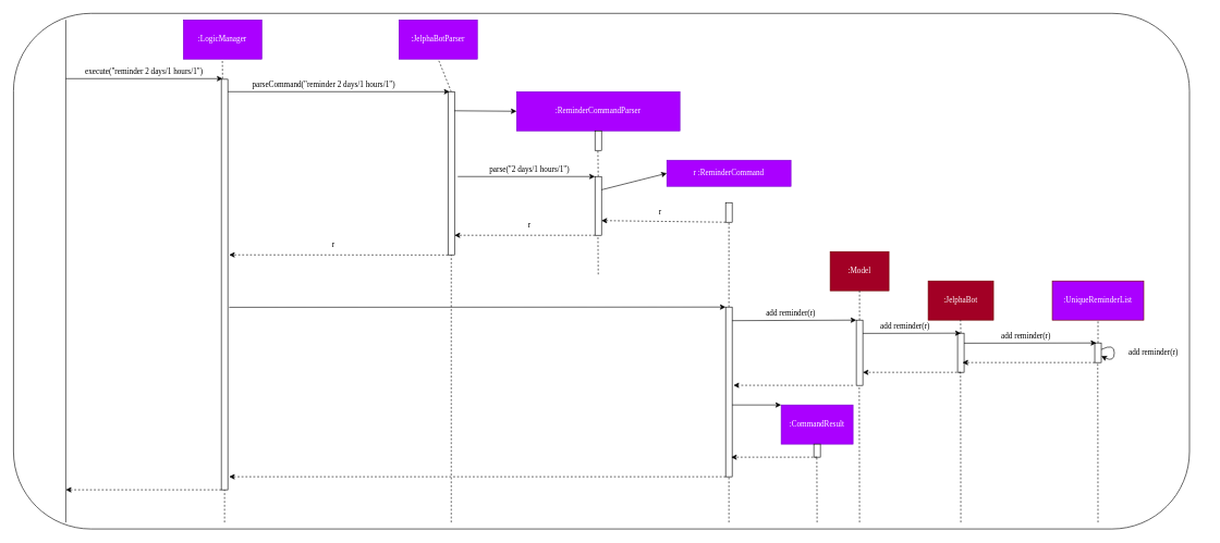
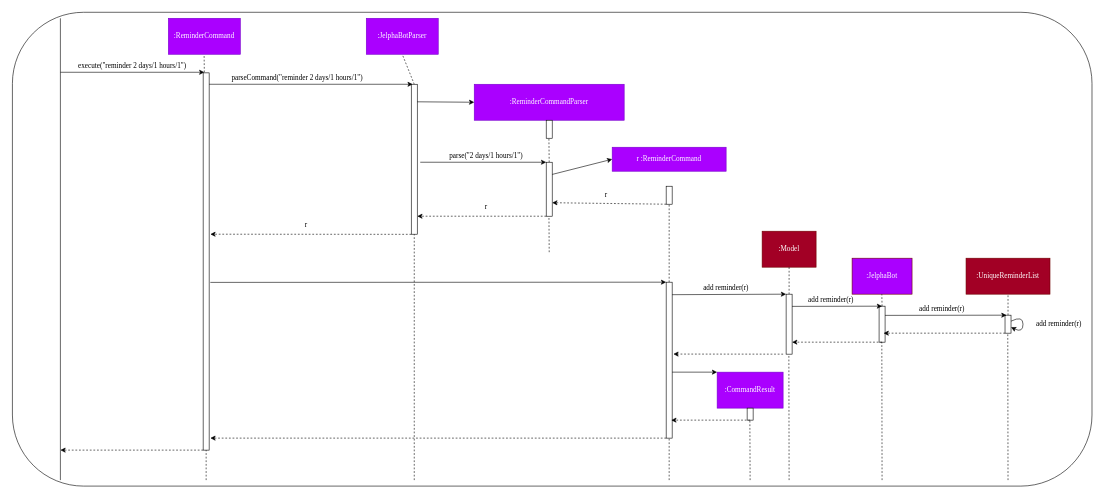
- <mxCell id="3" value=":LogicManager" style="rounded=0;whiteSpace=wrap;html=1;fontFamily=Verdana;fillColor=#aa00ff;strokeColor=#7700CC;fontColor=#ffffff;" vertex="1" parent="1"><mxGeometry x="280" y="30" width="120" height="60" as="geometry" /></mxCell>
+ <mxCell id="3" value=":ReminderCommand" style="rounded=0;whiteSpace=wrap;html=1;fontFamily=Verdana;fillColor=#aa00ff;strokeColor=#7700CC;fontColor=#ffffff;" vertex="1" parent="1"><mxGeometry x="280" y="30" width="120" height="60" as="geometry" /></mxCell>
- <mxCell id="8" value=":JelphaBot" style="rounded=0;whiteSpace=wrap;html=1;fontFamily=Verdana;fillColor=#a20025;strokeColor=#6F0000;fontColor=#ffffff;" vertex="1" parent="1"><mxGeometry x="1420" y="430" width="100" height="60" as="geometry" /></mxCell>
+ <mxCell id="8" value=":JelphaBot" style="rounded=0;whiteSpace=wrap;html=1;fontFamily=Verdana;fillColor=#aa00ff;strokeColor=#6F0000;fontColor=#ffffff;" vertex="1" parent="1"><mxGeometry x="1420" y="430" width="100" height="60" as="geometry" /></mxCell>
- <mxCell id="9" value=":UniqueReminderList" style="rounded=0;whiteSpace=wrap;html=1;fontFamily=Verdana;fillColor=#aa00ff;strokeColor=#6F0000;fontColor=#ffffff;" vertex="1" parent="1"><mxGeometry x="1610" y="430" width="140" height="60" as="geometry" /></mxCell>
+ <mxCell id="9" value=":UniqueReminderList" style="rounded=0;whiteSpace=wrap;html=1;fontFamily=Verdana;fillColor=#a20025;strokeColor=#6F0000;fontColor=#ffffff;" vertex="1" parent="1"><mxGeometry x="1610" y="430" width="140" height="60" as="geometry" /></mxCell>
